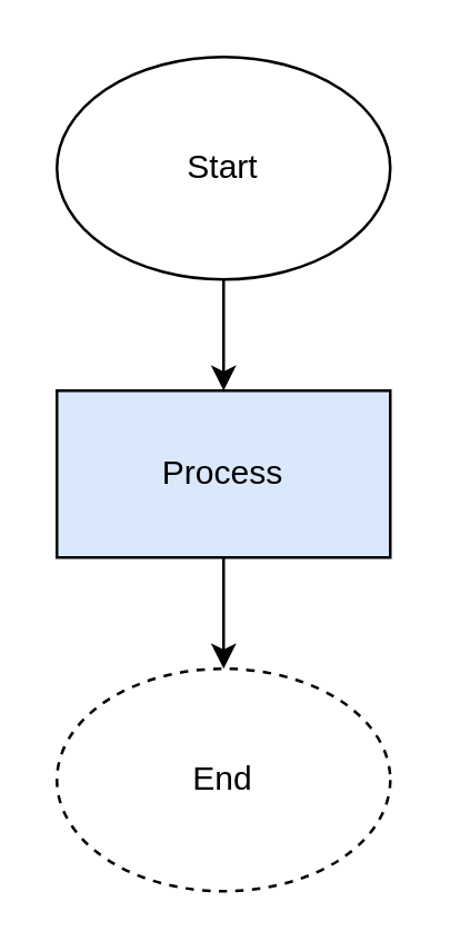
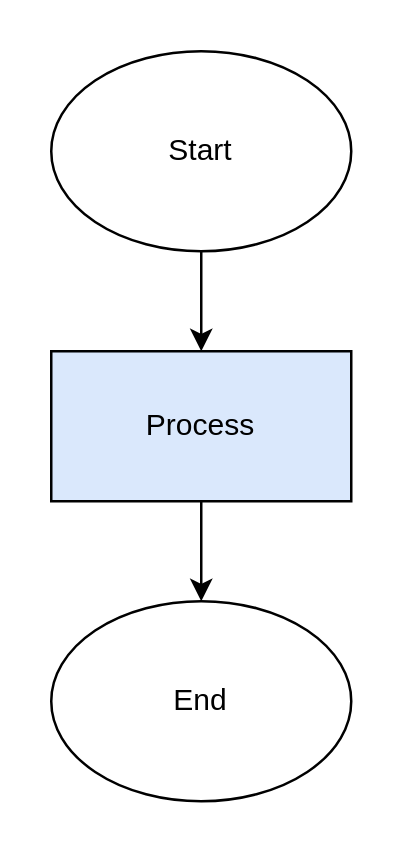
- <mxCell id="6" value="End" style="ellipse;whiteSpace=wrap;html=1;dashed=1;" vertex="1" parent="1"><mxGeometry x="20" y="240" width="120" height="80" as="geometry" /></mxCell>
+ <mxCell id="6" value="End" style="ellipse;whiteSpace=wrap;html=1;" vertex="1" parent="1"><mxGeometry x="20" y="240" width="120" height="80" as="geometry" /></mxCell>
